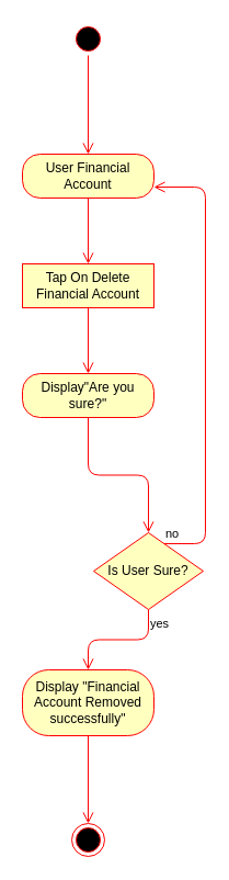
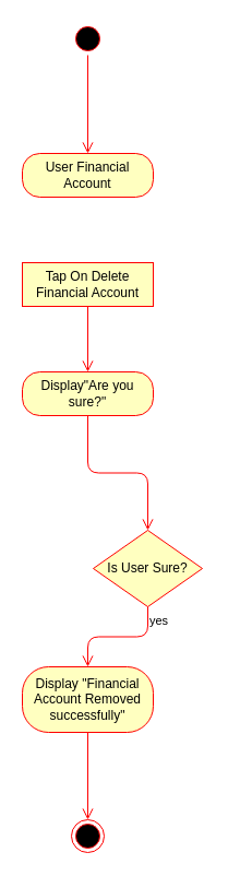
- <mxCell id="5" value="" style="edgeStyle=orthogonalEdgeStyle;html=1;verticalAlign=bottom;endArrow=open;endSize=8;strokeColor=#ff0000;entryX=0.5;entryY=0;entryDx=0;entryDy=0;" edge="1" source="4" parent="1" target="6"><mxGeometry relative="1" as="geometry"><mxPoint x="80" y="230" as="targetPoint" /></mxGeometry></mxCell>
- <mxCell id="11" value="no" style="edgeStyle=orthogonalEdgeStyle;html=1;align=left;verticalAlign=bottom;endArrow=open;endSize=8;strokeColor=#ff0000;entryX=1;entryY=0.75;entryDx=0;entryDy=0;" edge="1" source="10" parent="1" target="4"><mxGeometry x="-1" relative="1" as="geometry"><mxPoint x="217" y="480" as="targetPoint" /><Array as="points"><mxPoint x="187" y="495" /><mxPoint x="187" y="170" /></Array></mxGeometry></mxCell>
